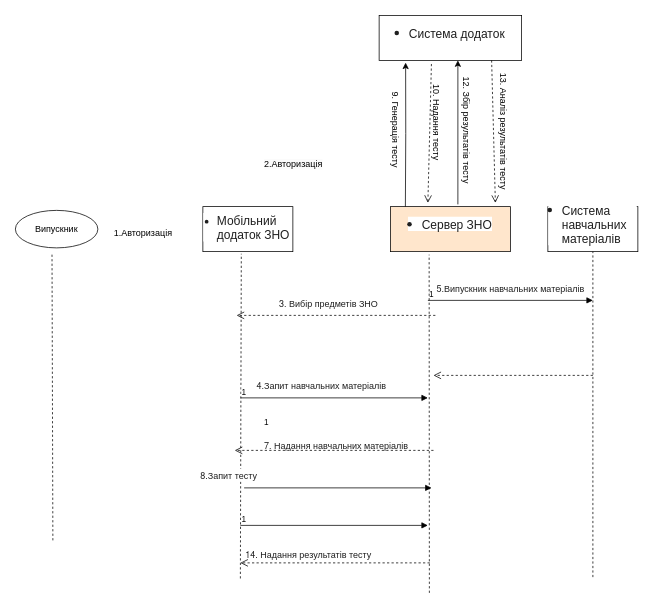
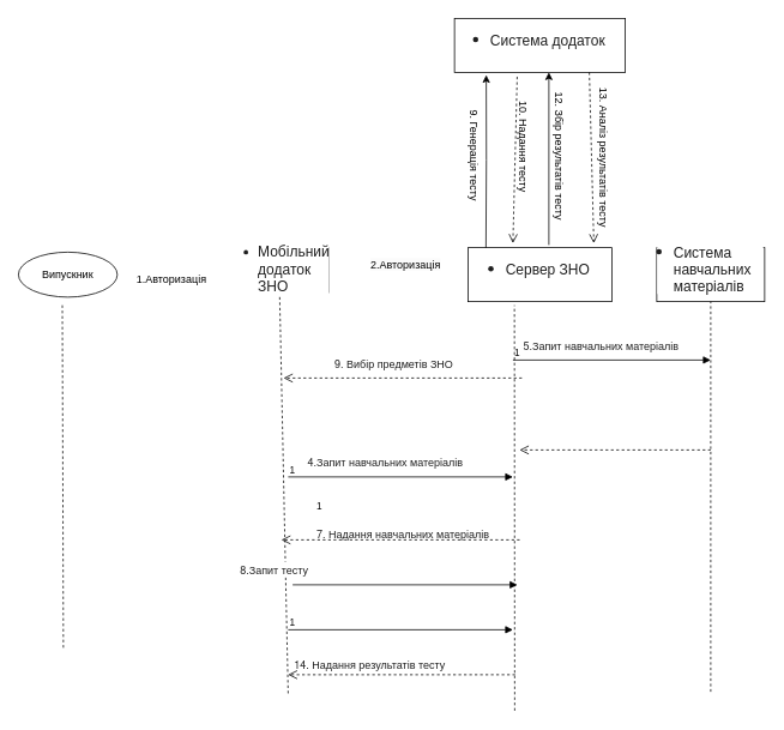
- <mxCell id="10" value="&lt;span style=&quot;color: rgb(0, 0, 0); font-family: Helvetica; font-size: 12px; font-style: normal; font-variant-ligatures: normal; font-variant-caps: normal; font-weight: 400; letter-spacing: normal; orphans: 2; text-align: center; text-indent: 0px; text-transform: none; widows: 2; word-spacing: 0px; -webkit-text-stroke-width: 0px; background-color: rgb(251, 251, 251); text-decoration-thickness: initial; text-decoration-style: initial; text-decoration-color: initial; float: none; display: inline !important;&quot;&gt;2.Авторизація&lt;/span&gt;" style="text;whiteSpace=wrap;html=1;" parent="1" vertex="1"><mxGeometry x="350" y="205" width="110" height="40" as="geometry" /></mxCell>
+ <mxCell id="10" value="&lt;span style=&quot;color: rgb(0, 0, 0); font-family: Helvetica; font-size: 12px; font-style: normal; font-variant-ligatures: normal; font-variant-caps: normal; font-weight: 400; letter-spacing: normal; orphans: 2; text-align: center; text-indent: 0px; text-transform: none; widows: 2; word-spacing: 0px; -webkit-text-stroke-width: 0px; background-color: rgb(251, 251, 251); text-decoration-thickness: initial; text-decoration-style: initial; text-decoration-color: initial; float: none; display: inline !important;&quot;&gt;2.Авторизація&lt;/span&gt;" style="text;whiteSpace=wrap;html=1;" parent="1" vertex="1"><mxGeometry x="410" y="280" width="110" height="40" as="geometry" /></mxCell>
- <mxCell id="4" value="&lt;font style=&quot;font-size: 12px;&quot;&gt;&lt;br&gt;&lt;/font&gt;&lt;ul style=&quot;margin: 4px 0px; padding-inline-start: 1.125rem; color: rgb(31, 31, 31); font-family: &amp;quot;Google Sans&amp;quot;, &amp;quot;Helvetica Neue&amp;quot;, sans-serif; font-style: normal; font-variant-ligatures: normal; font-variant-caps: normal; font-weight: 400; letter-spacing: normal; orphans: 2; text-align: start; text-indent: 0px; text-transform: none; widows: 2; word-spacing: 0px; -webkit-text-stroke-width: 0px; background-color: rgb(255, 255, 255); text-decoration-thickness: initial; text-decoration-style: initial; text-decoration-color: initial;&quot; data-sourcepos=&quot;61:1-65:0&quot;&gt;&lt;li style=&quot;margin-bottom: 0px;&quot; data-sourcepos=&quot;61:1-61:23&quot;&gt;&lt;font size=&quot;3&quot;&gt;Мобільний додаток ЗНО&lt;/font&gt;&lt;/li&gt;&lt;/ul&gt;&lt;font size=&quot;3&quot;&gt;&lt;br&gt;&lt;/font&gt;" style="rounded=0;whiteSpace=wrap;html=1;" parent="1" vertex="1"><mxGeometry x="270" y="275" width="120" height="60" as="geometry" /></mxCell>
+ <mxCell id="4" value="&lt;font style=&quot;font-size: 12px;&quot;&gt;&lt;br&gt;&lt;/font&gt;&lt;ul style=&quot;margin: 4px 0px; padding-inline-start: 1.125rem; color: rgb(31, 31, 31); font-family: &amp;quot;Google Sans&amp;quot;, &amp;quot;Helvetica Neue&amp;quot;, sans-serif; font-style: normal; font-variant-ligatures: normal; font-variant-caps: normal; font-weight: 400; letter-spacing: normal; orphans: 2; text-align: start; text-indent: 0px; text-transform: none; widows: 2; word-spacing: 0px; -webkit-text-stroke-width: 0px; background-color: rgb(255, 255, 255); text-decoration-thickness: initial; text-decoration-style: initial; text-decoration-color: initial;&quot; data-sourcepos=&quot;61:1-65:0&quot;&gt;&lt;li style=&quot;margin-bottom: 0px;&quot; data-sourcepos=&quot;61:1-61:23&quot;&gt;&lt;font size=&quot;3&quot;&gt;Мобільний додаток ЗНО&lt;/font&gt;&lt;/li&gt;&lt;/ul&gt;&lt;font size=&quot;3&quot;&gt;&lt;br&gt;&lt;/font&gt;" style="rounded=0;whiteSpace=wrap;html=1;" parent="1" vertex="1"><mxGeometry x="270" y="275" width="95" height="50" as="geometry" /></mxCell>
- <mxCell id="5" value="&#10;&lt;ul style=&quot;margin: 4px 0px; padding-inline-start: 1.125rem; color: rgb(31, 31, 31); font-family: &amp;quot;Google Sans&amp;quot;, &amp;quot;Helvetica Neue&amp;quot;, sans-serif; font-size: 16px; font-style: normal; font-variant-ligatures: normal; font-variant-caps: normal; font-weight: 400; letter-spacing: normal; orphans: 2; text-align: start; text-indent: 0px; text-transform: none; widows: 2; word-spacing: 0px; -webkit-text-stroke-width: 0px; background-color: rgb(255, 255, 255); text-decoration-thickness: initial; text-decoration-style: initial; text-decoration-color: initial;&quot; data-sourcepos=&quot;61:1-65:0&quot;&gt;&lt;li style=&quot;margin-bottom: 0px;&quot; data-sourcepos=&quot;62:1-62:12&quot;&gt;Сервер ЗНО&lt;/li&gt;&lt;/ul&gt;&#10;&#10;" style="rounded=0;whiteSpace=wrap;html=1;fillColor=#ffe6cc;" parent="1" vertex="1"><mxGeometry x="520" y="275" width="160" height="60" as="geometry" /></mxCell>
+ <mxCell id="5" value="&#10;&lt;ul style=&quot;margin: 4px 0px; padding-inline-start: 1.125rem; color: rgb(31, 31, 31); font-family: &amp;quot;Google Sans&amp;quot;, &amp;quot;Helvetica Neue&amp;quot;, sans-serif; font-size: 16px; font-style: normal; font-variant-ligatures: normal; font-variant-caps: normal; font-weight: 400; letter-spacing: normal; orphans: 2; text-align: start; text-indent: 0px; text-transform: none; widows: 2; word-spacing: 0px; -webkit-text-stroke-width: 0px; background-color: rgb(255, 255, 255); text-decoration-thickness: initial; text-decoration-style: initial; text-decoration-color: initial;&quot; data-sourcepos=&quot;61:1-65:0&quot;&gt;&lt;li style=&quot;margin-bottom: 0px;&quot; data-sourcepos=&quot;62:1-62:12&quot;&gt;Сервер ЗНО&lt;/li&gt;&lt;/ul&gt;&#10;&#10;" style="rounded=0;whiteSpace=wrap;html=1;" parent="1" vertex="1"><mxGeometry x="520" y="275" width="160" height="60" as="geometry" /></mxCell>
- <mxCell id="15" value="&lt;span style=&quot;color: rgb(31, 31, 31); font-family: &amp;quot;Google Sans&amp;quot;, &amp;quot;Helvetica Neue&amp;quot;, sans-serif; font-style: normal; font-variant-ligatures: normal; font-variant-caps: normal; font-weight: 400; letter-spacing: normal; orphans: 2; text-align: left; text-indent: 0px; text-transform: none; widows: 2; word-spacing: 0px; -webkit-text-stroke-width: 0px; background-color: rgb(255, 255, 255); text-decoration-thickness: initial; text-decoration-style: initial; text-decoration-color: initial; float: none; display: inline !important;&quot;&gt;&lt;font style=&quot;font-size: 12px;&quot;&gt;5.Випускник навчальних матеріалів&lt;/font&gt;&lt;/span&gt;" style="text;whiteSpace=wrap;html=1;" parent="1" vertex="1"><mxGeometry x="580" y="370" width="250" height="40" as="geometry" /></mxCell>
+ <mxCell id="15" value="&lt;span style=&quot;color: rgb(31, 31, 31); font-family: &amp;quot;Google Sans&amp;quot;, &amp;quot;Helvetica Neue&amp;quot;, sans-serif; font-style: normal; font-variant-ligatures: normal; font-variant-caps: normal; font-weight: 400; letter-spacing: normal; orphans: 2; text-align: left; text-indent: 0px; text-transform: none; widows: 2; word-spacing: 0px; -webkit-text-stroke-width: 0px; background-color: rgb(255, 255, 255); text-decoration-thickness: initial; text-decoration-style: initial; text-decoration-color: initial; float: none; display: inline !important;&quot;&gt;&lt;font style=&quot;font-size: 12px;&quot;&gt;5.Запит навчальних матеріалів&lt;/font&gt;&lt;/span&gt;" style="text;whiteSpace=wrap;html=1;" parent="1" vertex="1"><mxGeometry x="580" y="370" width="250" height="40" as="geometry" /></mxCell>
- <mxCell id="11" value="&lt;span style=&quot;color: rgb(31, 31, 31); font-family: &amp;quot;Google Sans&amp;quot;, &amp;quot;Helvetica Neue&amp;quot;, sans-serif; font-style: normal; font-variant-ligatures: normal; font-variant-caps: normal; font-weight: 400; letter-spacing: normal; orphans: 2; text-align: left; text-indent: 0px; text-transform: none; widows: 2; word-spacing: 0px; -webkit-text-stroke-width: 0px; background-color: rgb(255, 255, 255); text-decoration-thickness: initial; text-decoration-style: initial; text-decoration-color: initial; float: none; display: inline !important;&quot;&gt;&lt;font style=&quot;font-size: 12px;&quot;&gt;3. Вибір предметів ЗНО&lt;/font&gt;&lt;/span&gt;" style="text;whiteSpace=wrap;html=1;" parent="1" vertex="1"><mxGeometry x="370" y="390" width="180" height="20" as="geometry" /></mxCell>
+ <mxCell id="11" value="&lt;span style=&quot;color: rgb(31, 31, 31); font-family: &amp;quot;Google Sans&amp;quot;, &amp;quot;Helvetica Neue&amp;quot;, sans-serif; font-style: normal; font-variant-ligatures: normal; font-variant-caps: normal; font-weight: 400; letter-spacing: normal; orphans: 2; text-align: left; text-indent: 0px; text-transform: none; widows: 2; word-spacing: 0px; -webkit-text-stroke-width: 0px; background-color: rgb(255, 255, 255); text-decoration-thickness: initial; text-decoration-style: initial; text-decoration-color: initial; float: none; display: inline !important;&quot;&gt;&lt;font style=&quot;font-size: 12px;&quot;&gt;9. Вибір предметів ЗНО&lt;/font&gt;&lt;/span&gt;" style="text;whiteSpace=wrap;html=1;" parent="1" vertex="1"><mxGeometry x="370" y="390" width="180" height="20" as="geometry" /></mxCell>
